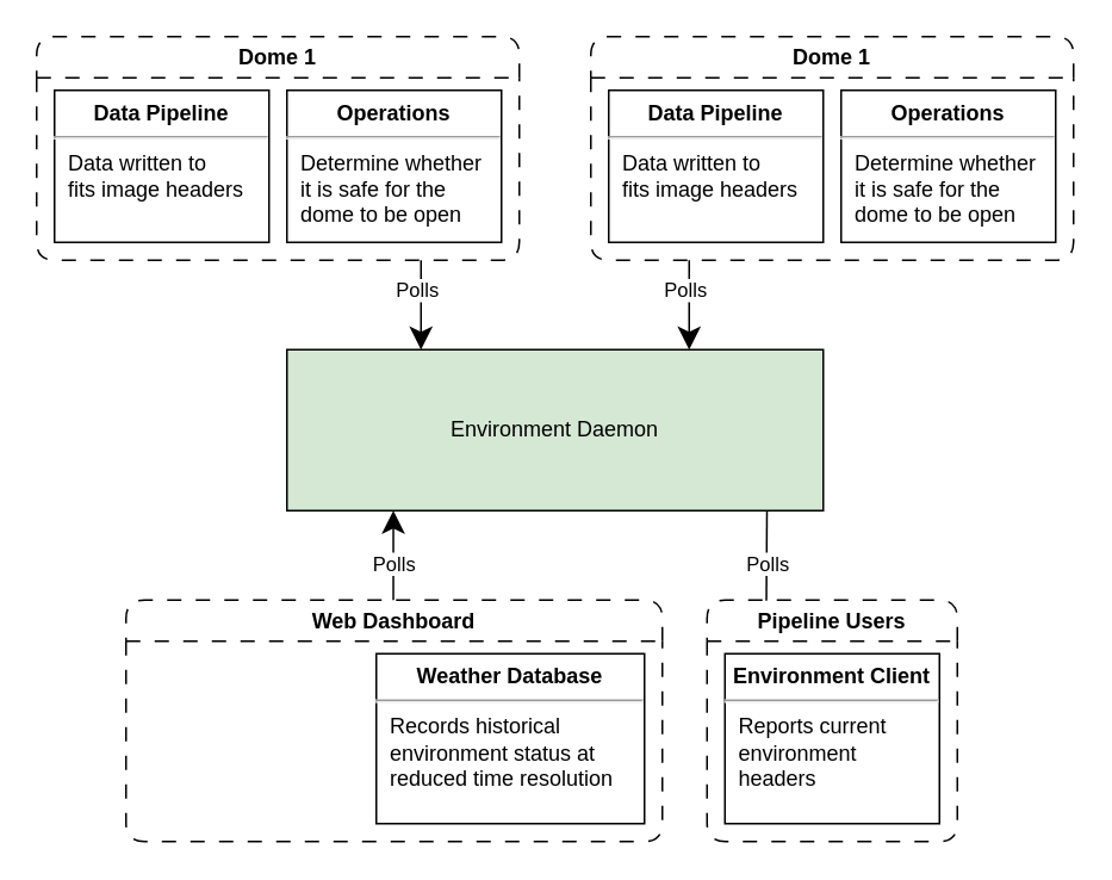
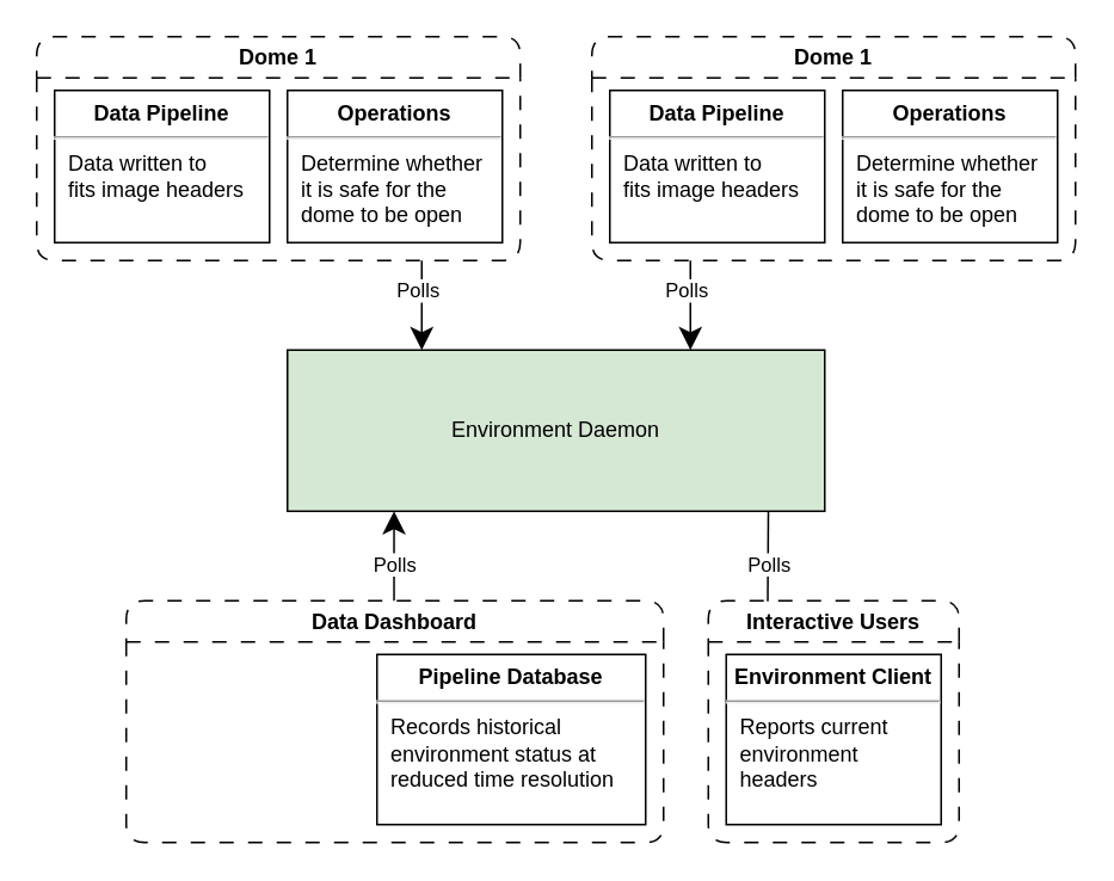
- <mxCell id="6" value="Web Dashboard" style="swimlane;whiteSpace=wrap;html=1;dashed=1;dashPattern=8 8;swimlaneLine=1;glass=0;rounded=1;shadow=0;" parent="1" vertex="1"><mxGeometry x="70" y="335" width="300" height="135" as="geometry" /></mxCell>
+ <mxCell id="6" value="Data Dashboard" style="swimlane;whiteSpace=wrap;html=1;dashed=1;dashPattern=8 8;swimlaneLine=1;glass=0;rounded=1;shadow=0;" parent="1" vertex="1"><mxGeometry x="70" y="335" width="300" height="135" as="geometry" /></mxCell>
- <mxCell id="8" value="Pipeline Users" style="swimlane;whiteSpace=wrap;html=1;dashed=1;dashPattern=8 8;swimlaneLine=1;glass=0;rounded=1;shadow=0;" parent="1" vertex="1"><mxGeometry x="395" y="335" width="140" height="135" as="geometry" /></mxCell>
+ <mxCell id="8" value="Interactive Users" style="swimlane;whiteSpace=wrap;html=1;dashed=1;dashPattern=8 8;swimlaneLine=1;glass=0;rounded=1;shadow=0;" parent="1" vertex="1"><mxGeometry x="395" y="335" width="140" height="135" as="geometry" /></mxCell>
- <mxCell id="7" value="&lt;p style=&quot;margin:0px;margin-top:6px;text-align:center;&quot;&gt;&lt;b&gt;Weather Database&lt;/b&gt;&lt;/p&gt;&lt;hr&gt;&lt;p style=&quot;margin:0px;margin-left:8px;&quot;&gt;Records historical&lt;br&gt;environment status at&lt;br&gt;reduced time resolution&lt;/p&gt;" style="align=left;overflow=fill;html=1;dropTarget=0;whiteSpace=wrap;" parent="6" vertex="1"><mxGeometry x="140" y="30" width="150" height="95" as="geometry" /></mxCell>
+ <mxCell id="7" value="&lt;p style=&quot;margin:0px;margin-top:6px;text-align:center;&quot;&gt;&lt;b&gt;Pipeline Database&lt;/b&gt;&lt;/p&gt;&lt;hr&gt;&lt;p style=&quot;margin:0px;margin-left:8px;&quot;&gt;Records historical&lt;br&gt;environment status at&lt;br&gt;reduced time resolution&lt;/p&gt;" style="align=left;overflow=fill;html=1;dropTarget=0;whiteSpace=wrap;" parent="6" vertex="1"><mxGeometry x="140" y="30" width="150" height="95" as="geometry" /></mxCell>
